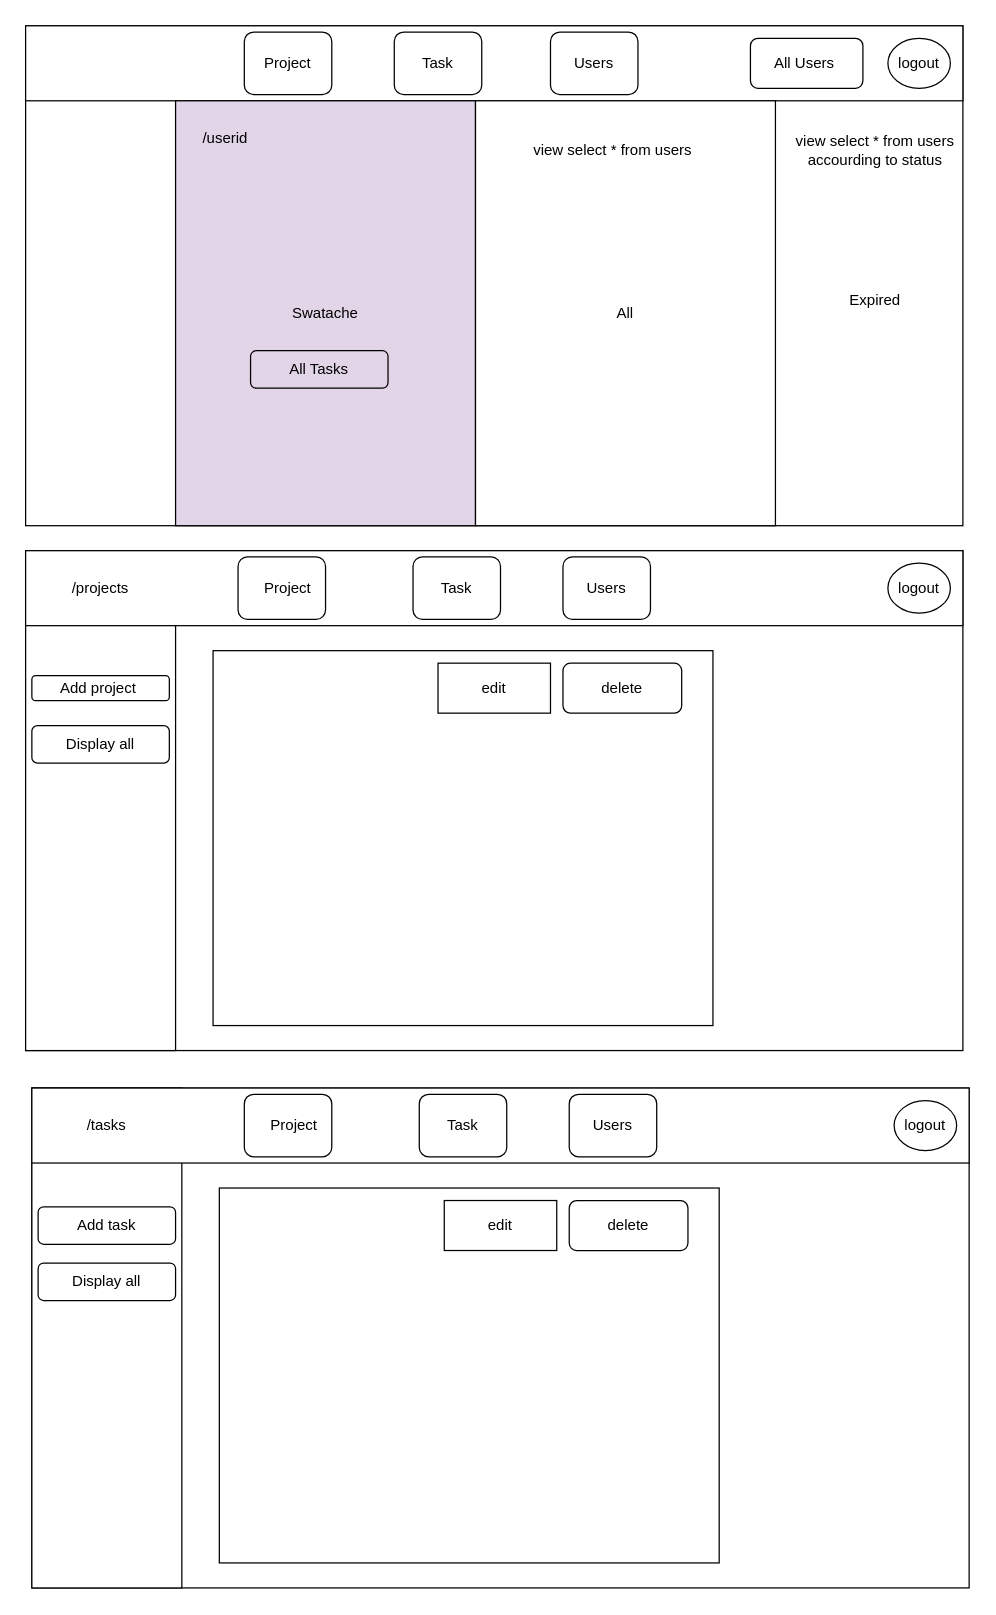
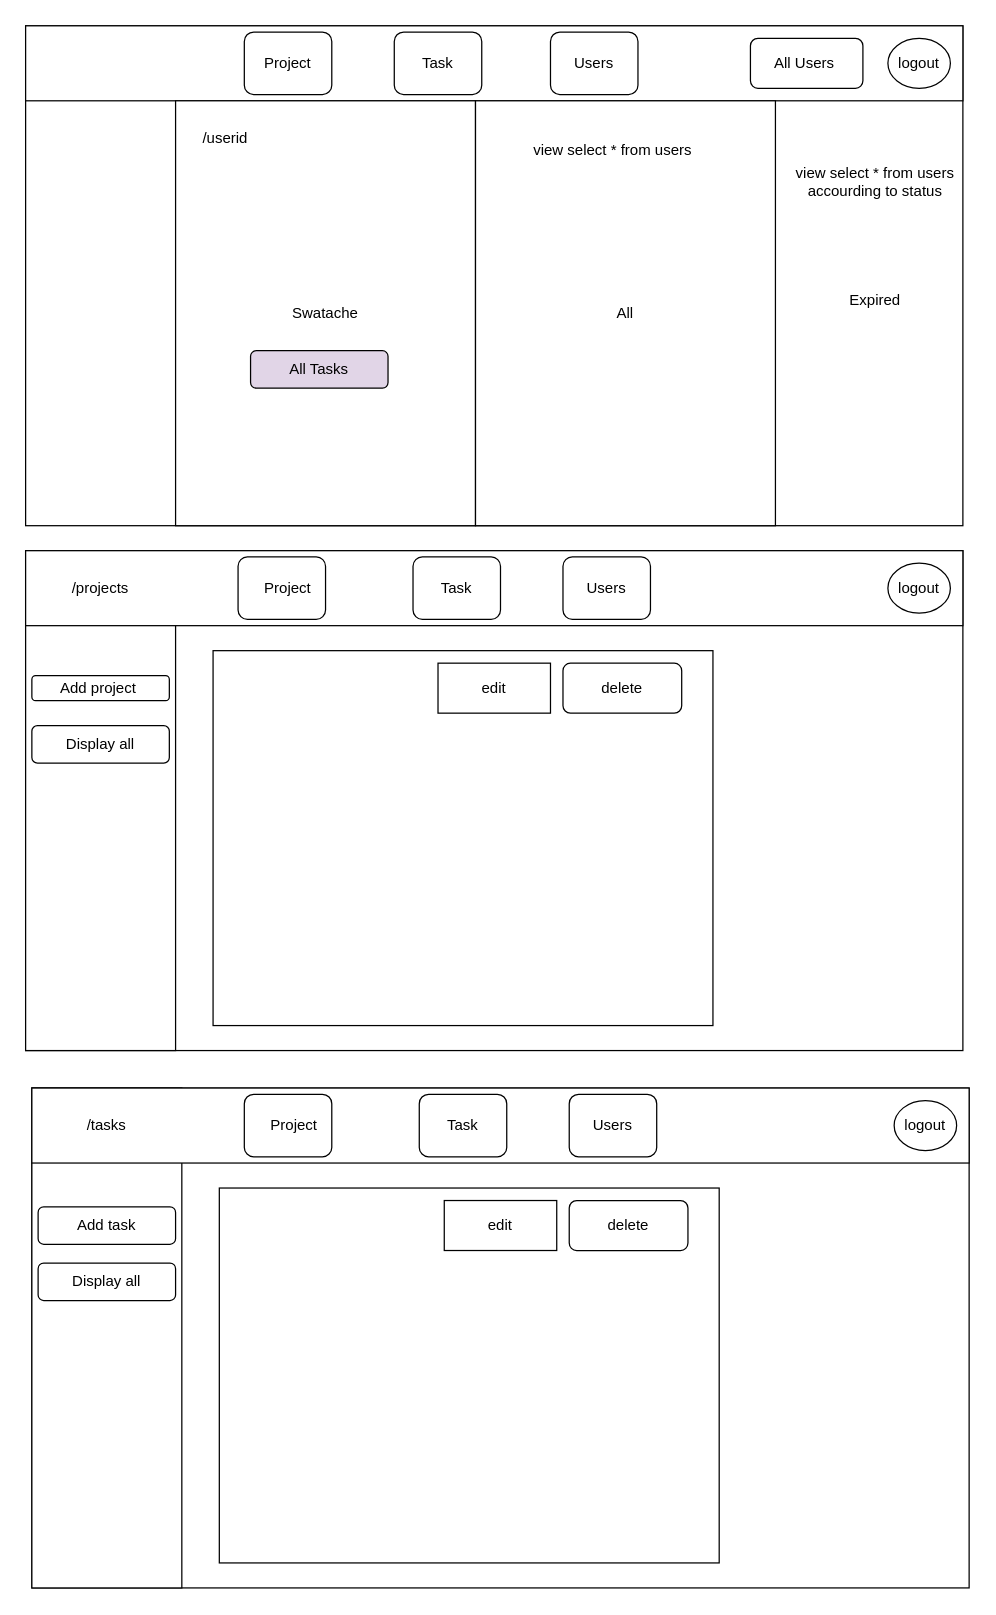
- <mxCell id="47" value="view select * from users accourding to status" style="text;html=1;strokeColor=none;fillColor=none;align=center;verticalAlign=middle;whiteSpace=wrap;rounded=0;" vertex="1" parent="1"><mxGeometry x="635" y="110" width="130" height="20" as="geometry" /></mxCell>
+ <mxCell id="47" value="view select * from users accourding to status" style="text;html=1;strokeColor=none;fillColor=none;align=center;verticalAlign=middle;whiteSpace=wrap;rounded=0;" vertex="1" parent="1"><mxGeometry x="635" y="135" width="130" height="20" as="geometry" /></mxCell>
- <mxCell id="11" value="Swatache" style="rounded=0;whiteSpace=wrap;html=1;fillColor=#e1d5e7;" vertex="1" parent="1"><mxGeometry x="140" y="80" width="240" height="340" as="geometry" /></mxCell>
+ <mxCell id="11" value="Swatache" style="rounded=0;whiteSpace=wrap;html=1;" vertex="1" parent="1"><mxGeometry x="140" y="80" width="240" height="340" as="geometry" /></mxCell>
